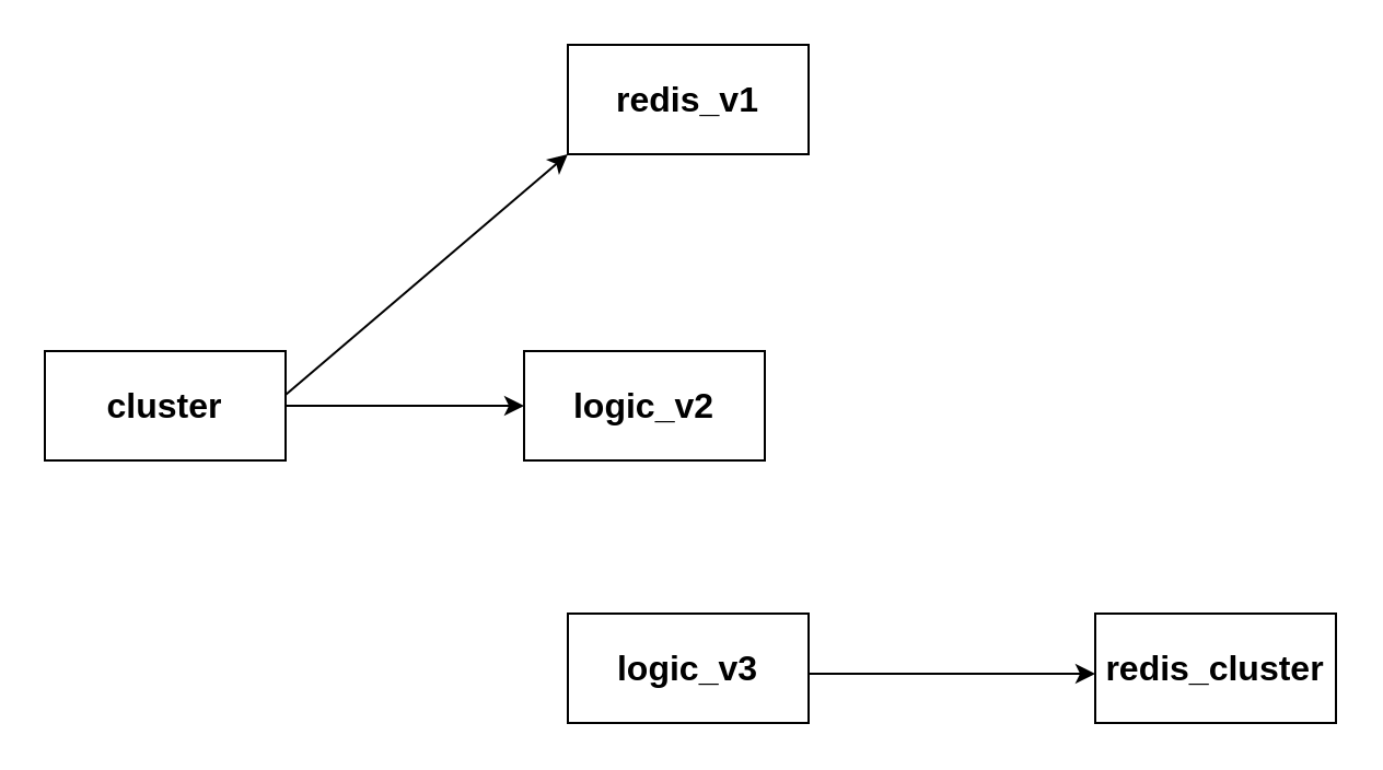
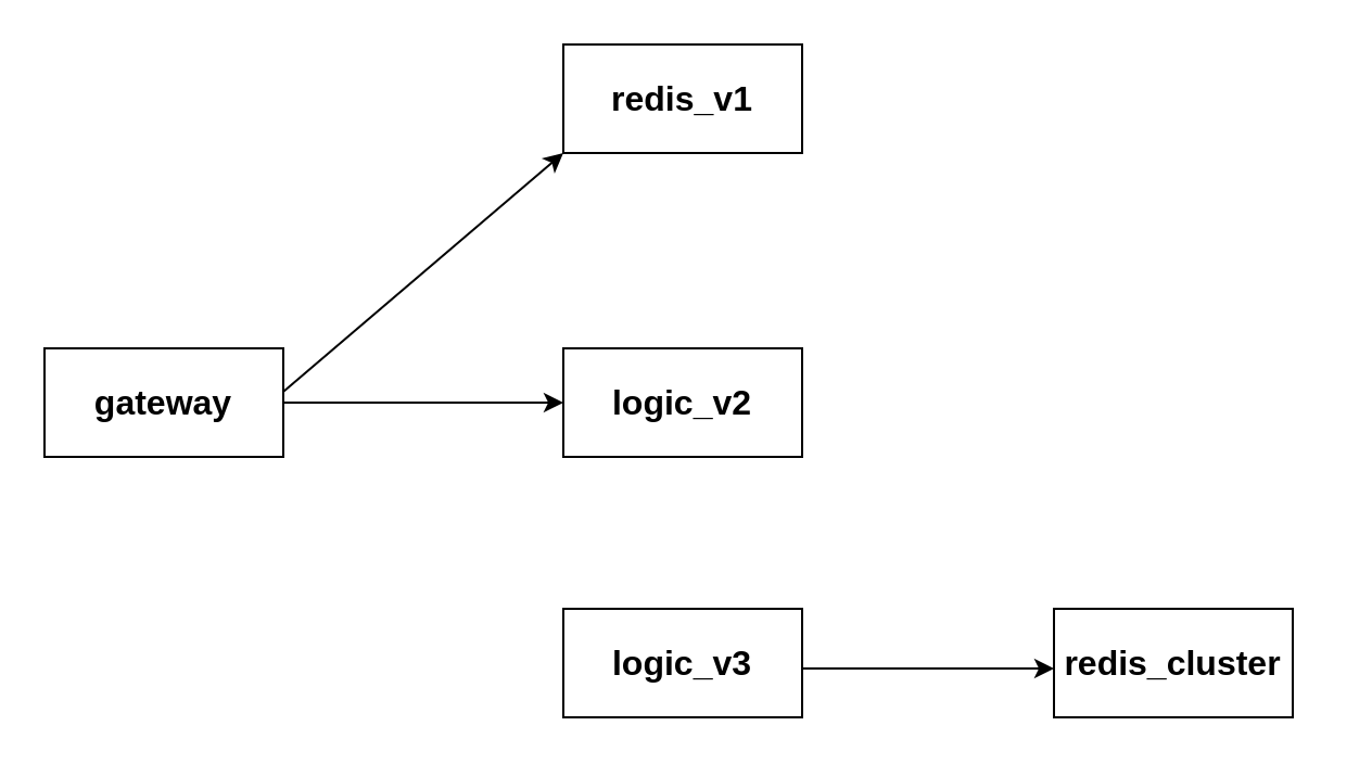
- <mxCell id="2" value="cluster" style="rounded=0;whiteSpace=wrap;html=1;fontStyle=1;fontSize=16;" vertex="1" parent="1"><mxGeometry x="20" y="160" width="110" height="50" as="geometry" /></mxCell>
+ <mxCell id="2" value="gateway" style="rounded=0;whiteSpace=wrap;html=1;fontStyle=1;fontSize=16;" vertex="1" parent="1"><mxGeometry x="20" y="160" width="110" height="50" as="geometry" /></mxCell>
- <mxCell id="4" value="logic_v2" style="rounded=0;whiteSpace=wrap;html=1;fontStyle=1;fontSize=16;" vertex="1" parent="1"><mxGeometry x="239" y="160" width="110" height="50" as="geometry" /></mxCell>
+ <mxCell id="4" value="logic_v2" style="rounded=0;whiteSpace=wrap;html=1;fontStyle=1;fontSize=16;" vertex="1" parent="1"><mxGeometry x="259" y="160" width="110" height="50" as="geometry" /></mxCell>
- <mxCell id="6" value="redis_cluster" style="rounded=0;whiteSpace=wrap;html=1;fontStyle=1;fontSize=16;" vertex="1" parent="1"><mxGeometry x="500" y="280" width="110" height="50" as="geometry" /></mxCell>
+ <mxCell id="6" value="redis_cluster" style="rounded=0;whiteSpace=wrap;html=1;fontStyle=1;fontSize=16;" vertex="1" parent="1"><mxGeometry x="485" y="280" width="110" height="50" as="geometry" /></mxCell>
